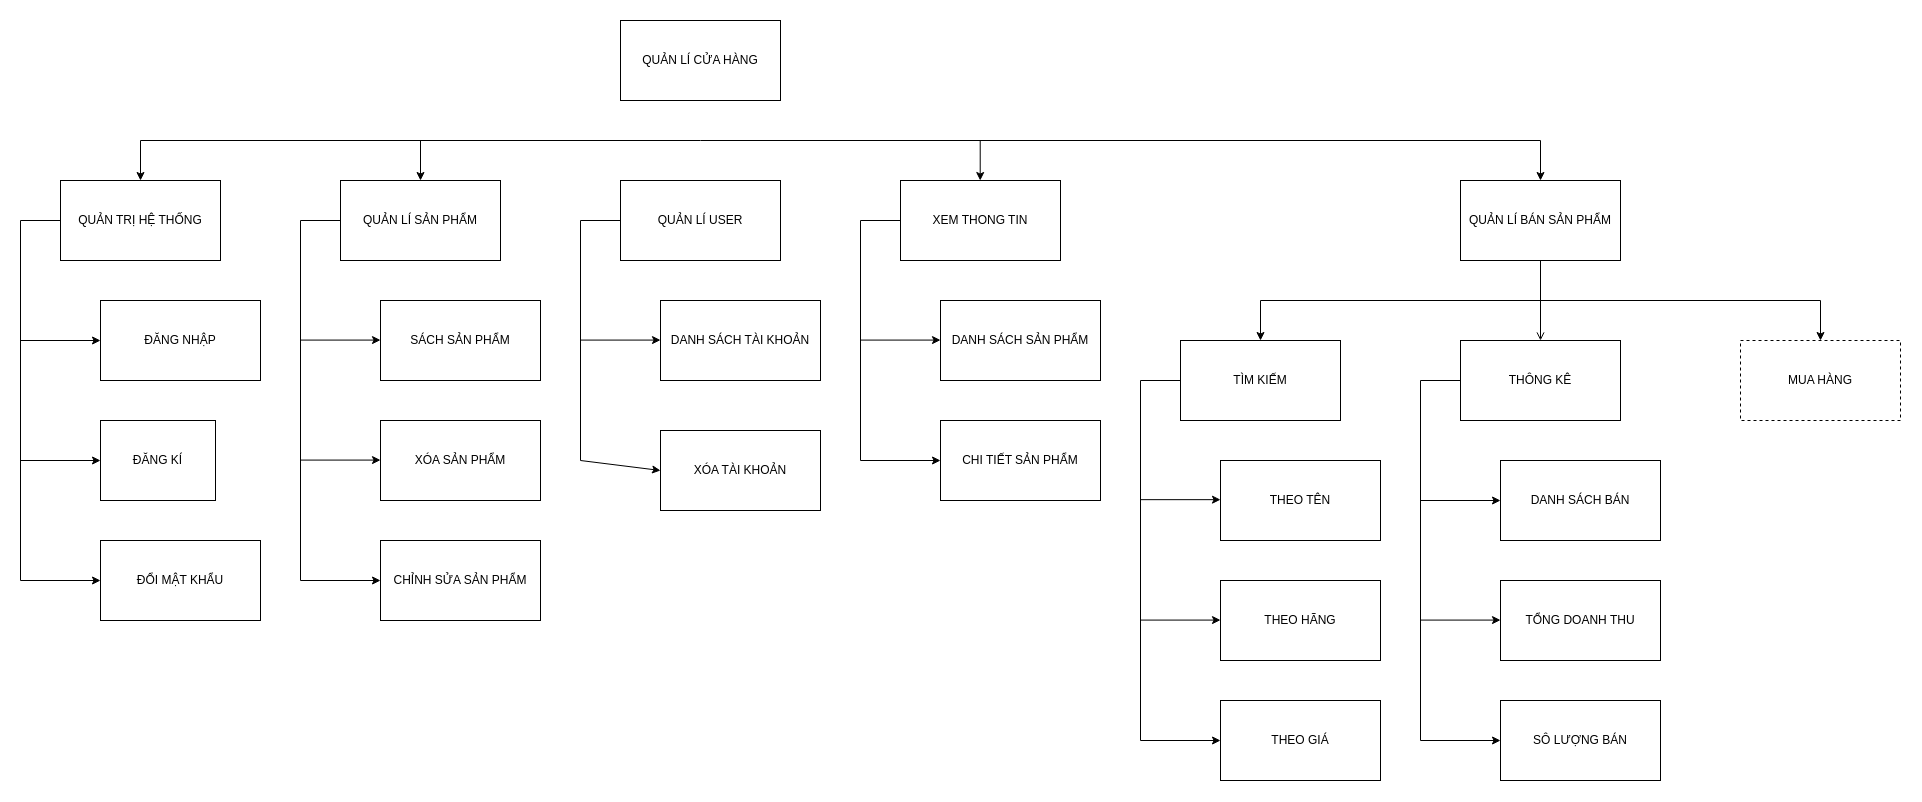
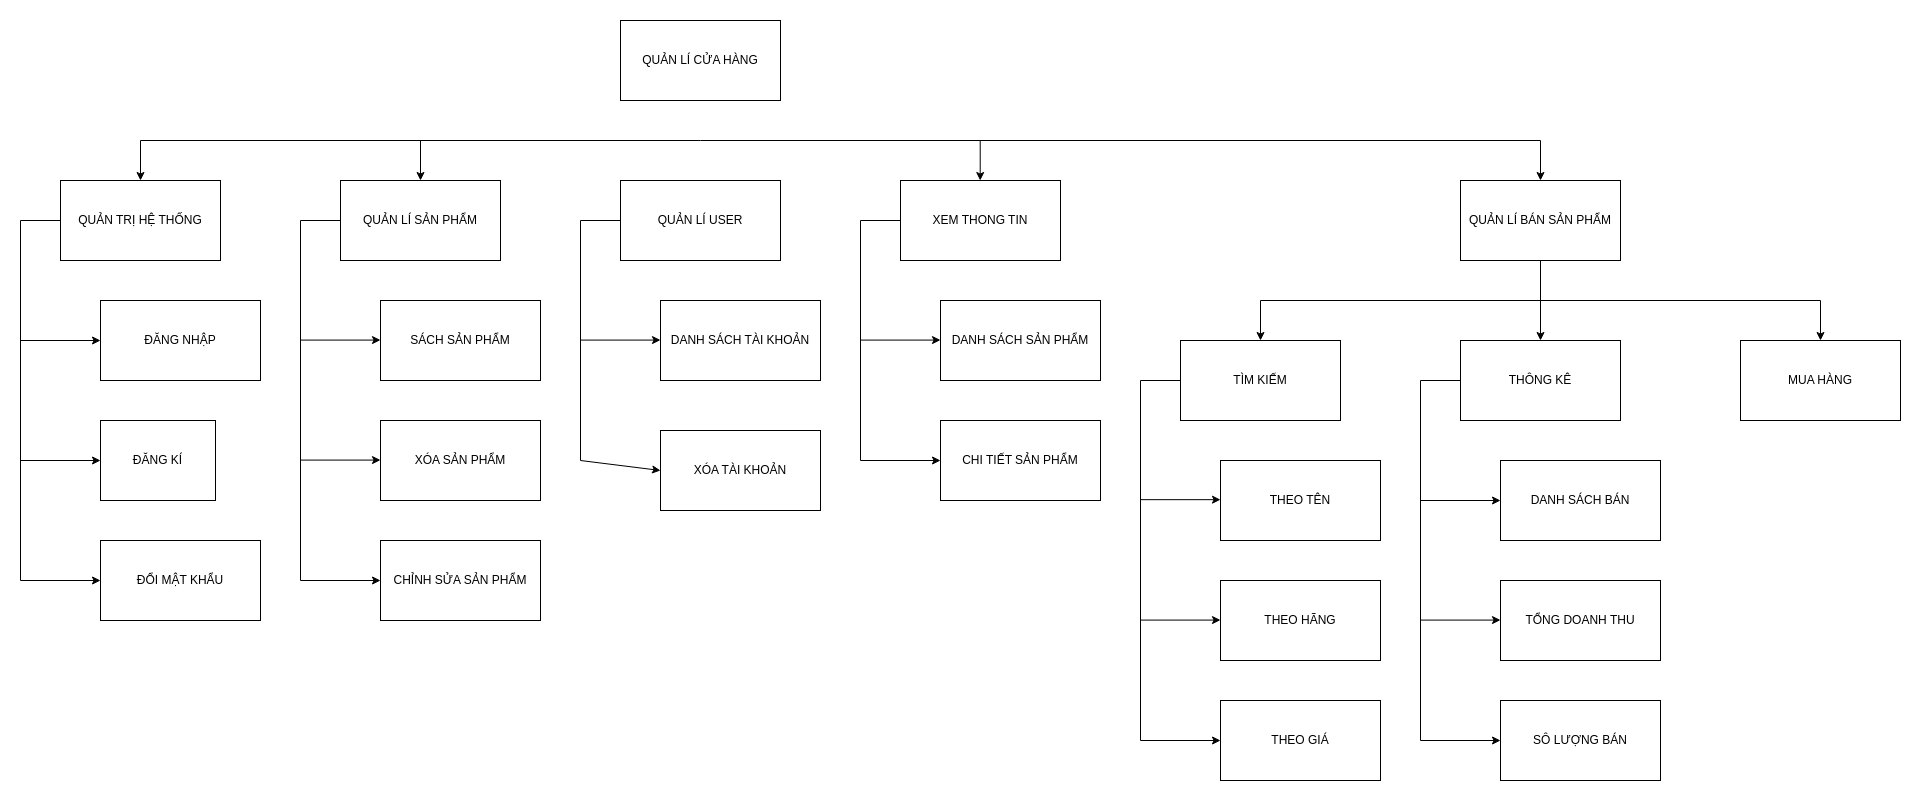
- <mxCell id="7" style="edgeStyle=orthogonalEdgeStyle;rounded=0;orthogonalLoop=1;jettySize=auto;html=1;entryX=0.5;entryY=0;entryDx=0;entryDy=0;endArrow=open;" parent="1" source="8" target="21" edge="1"><mxGeometry relative="1" as="geometry" /></mxCell>
+ <mxCell id="7" style="edgeStyle=orthogonalEdgeStyle;rounded=0;orthogonalLoop=1;jettySize=auto;html=1;entryX=0.5;entryY=0;entryDx=0;entryDy=0;" parent="1" source="8" target="21" edge="1"><mxGeometry relative="1" as="geometry" /></mxCell>
- <mxCell id="20" value="MUA HÀNG" style="rounded=0;whiteSpace=wrap;html=1;dashed=1;" parent="1" vertex="1"><mxGeometry x="1740" y="340" width="160" height="80" as="geometry" /></mxCell>
+ <mxCell id="20" value="MUA HÀNG" style="rounded=0;whiteSpace=wrap;html=1;" parent="1" vertex="1"><mxGeometry x="1740" y="340" width="160" height="80" as="geometry" /></mxCell>
